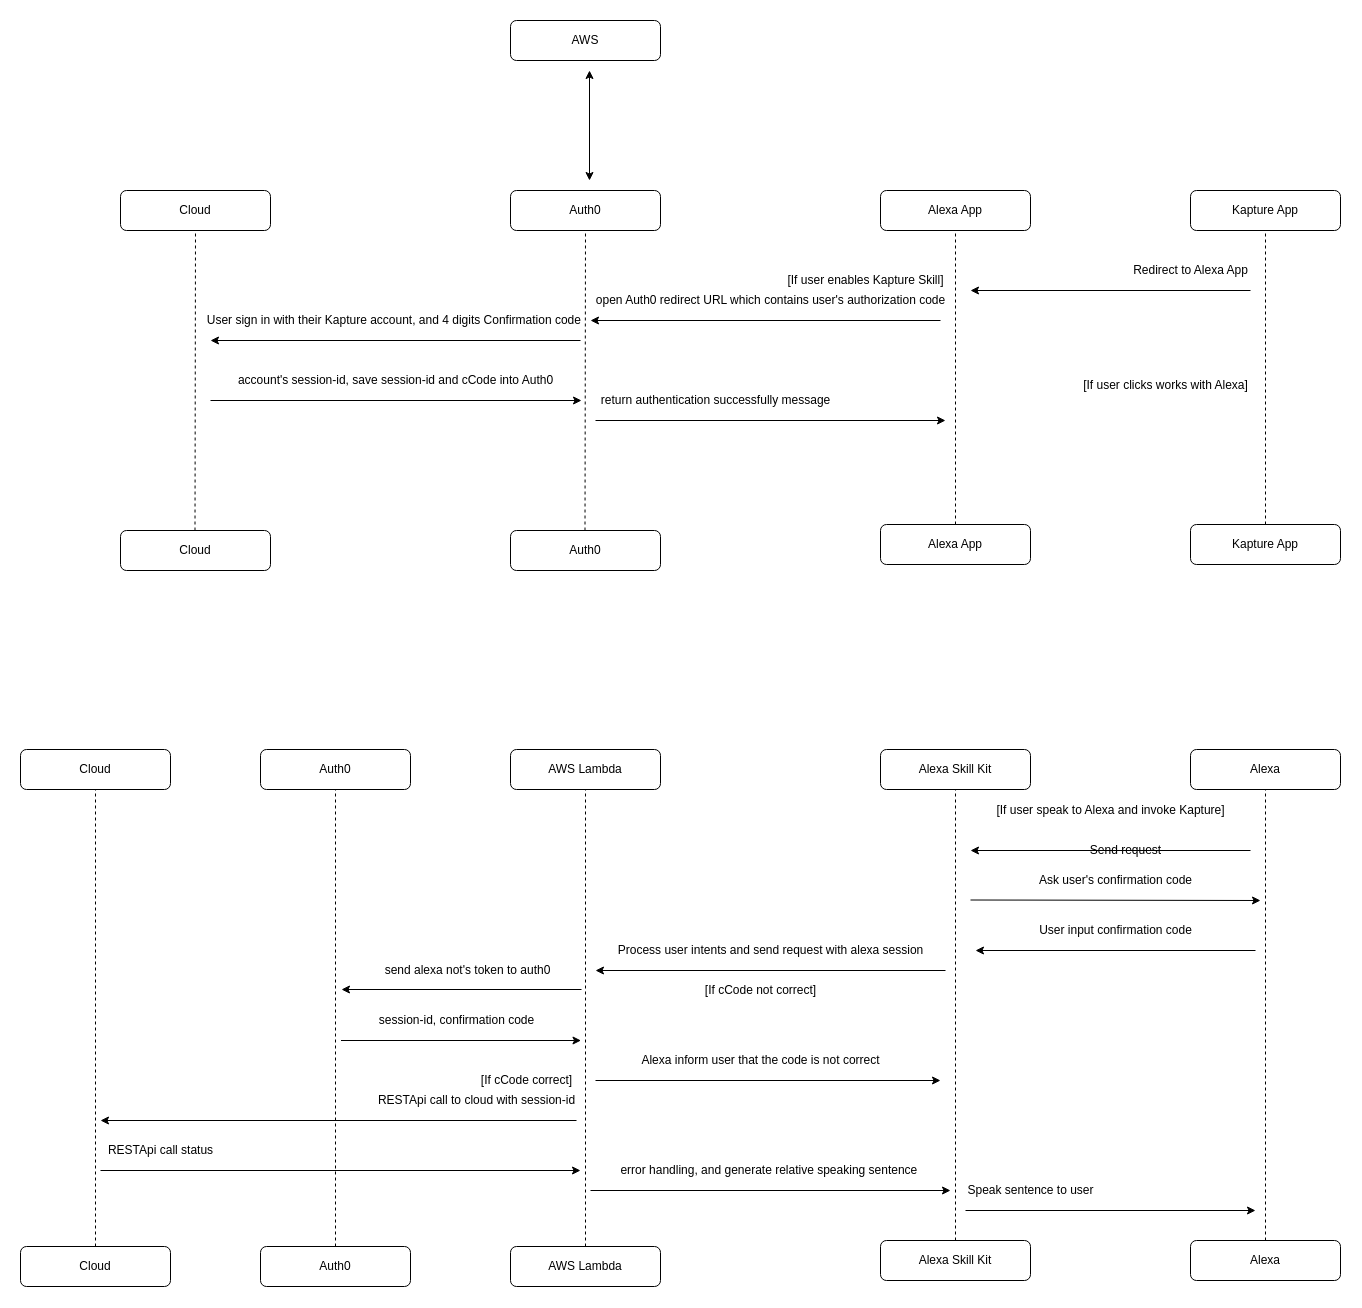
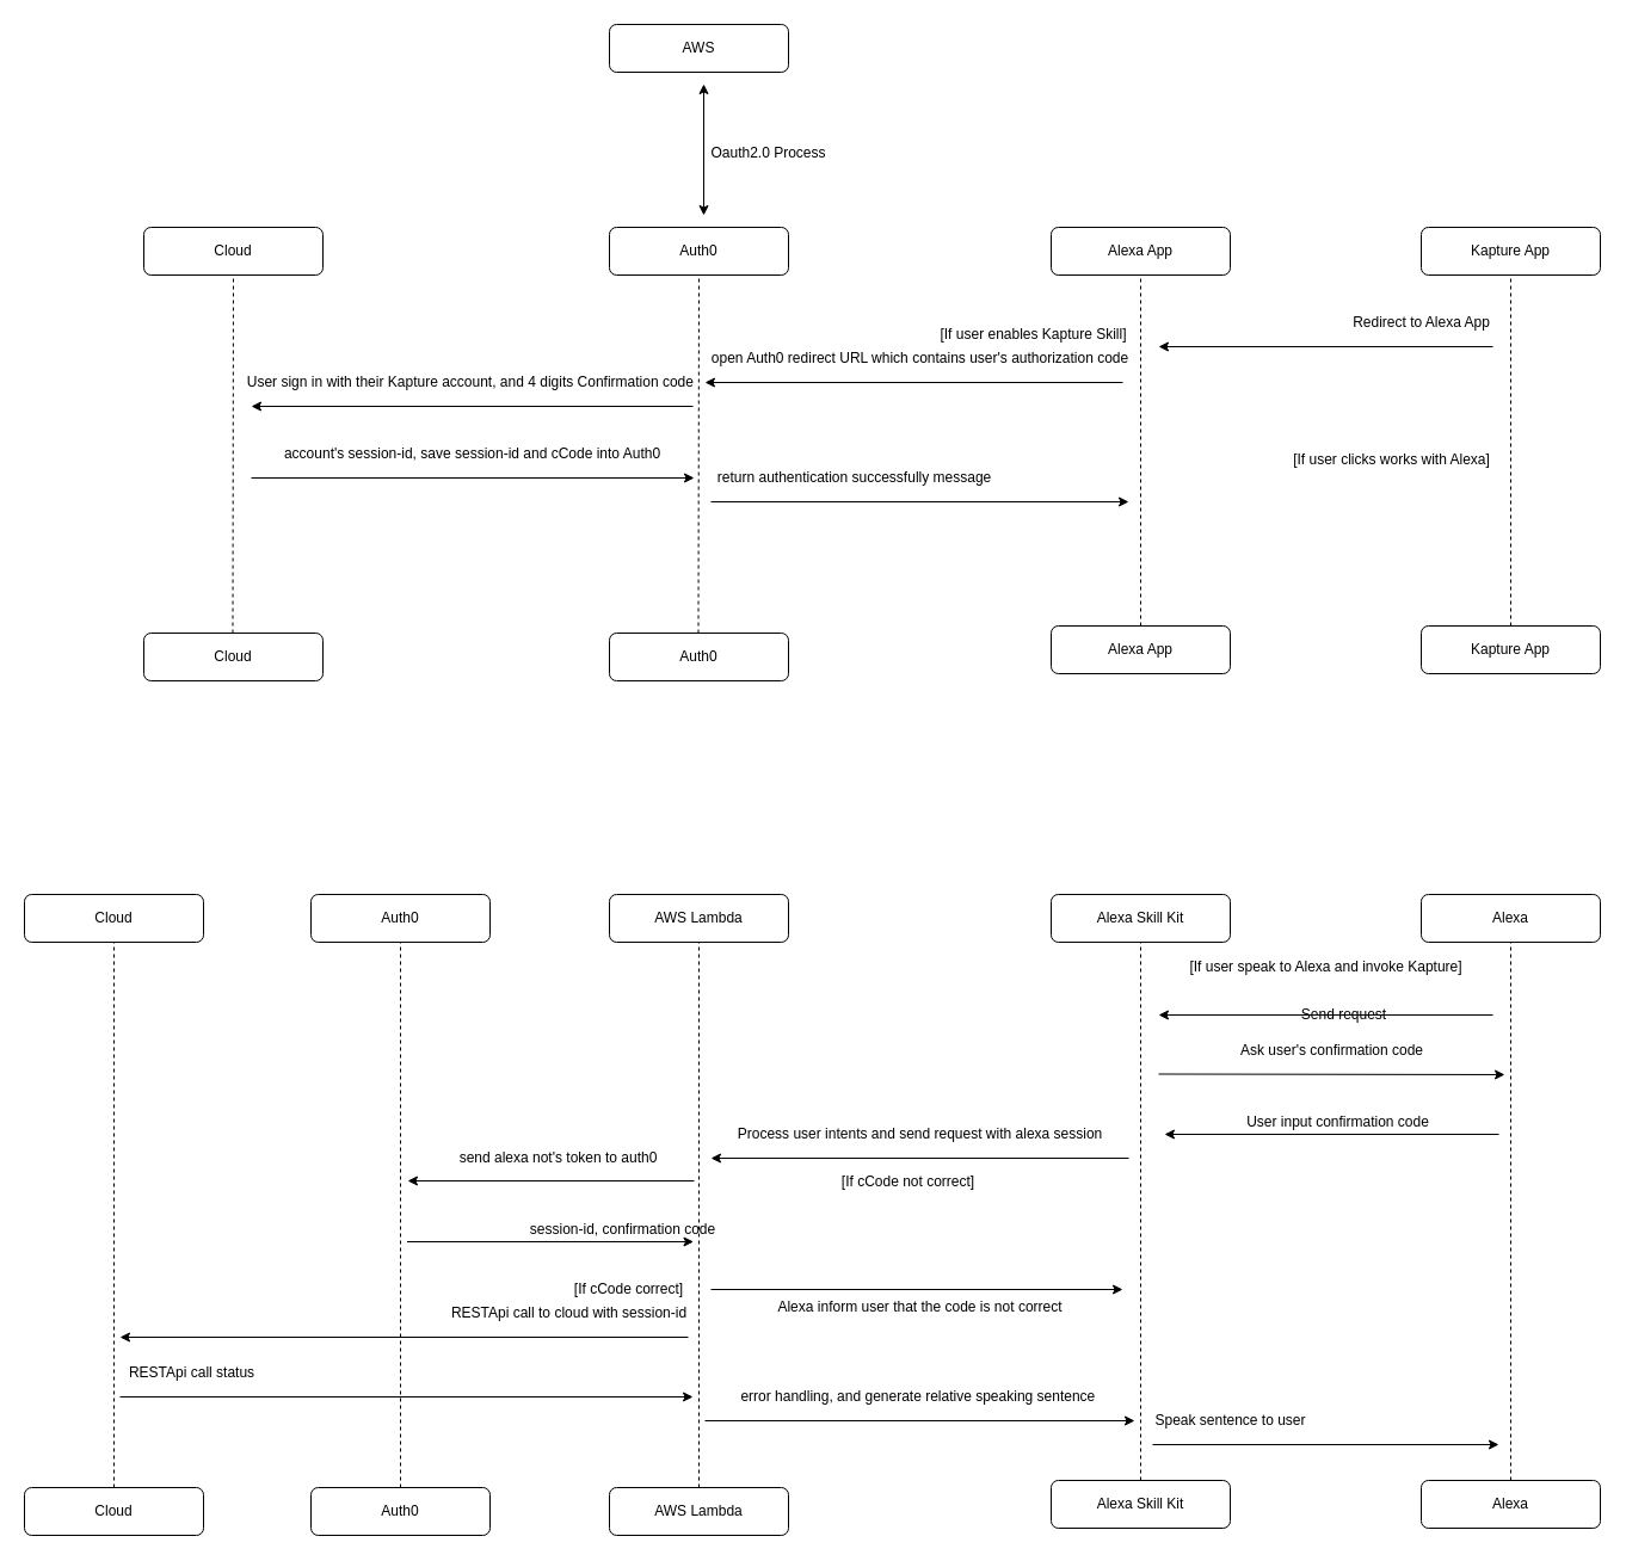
+ <mxCell id="68" value="Oauth2.0 Process" style="text;html=1;align=center;verticalAlign=middle;resizable=0;points=[];autosize=1;" vertex="1" parent="1"><mxGeometry x="588" y="118" width="110" height="20" as="geometry" /></mxCell>
- <mxCell id="54" value="User input confirmation code" style="text;html=1;align=center;verticalAlign=middle;resizable=0;points=[];autosize=1;" vertex="1" parent="1"><mxGeometry x="1030" y="920" width="170" height="20" as="geometry" /></mxCell>
+ <mxCell id="54" value="User input confirmation code" style="text;html=1;align=center;verticalAlign=middle;resizable=0;points=[];autosize=1;" vertex="1" parent="1"><mxGeometry x="1035" y="930" width="170" height="20" as="geometry" /></mxCell>
- <mxCell id="46" value="session-id, confirmation code" style="text;html=1;align=center;verticalAlign=middle;resizable=0;points=[];autosize=1;" vertex="1" parent="1"><mxGeometry x="371" y="1010" width="170" height="20" as="geometry" /></mxCell>
+ <mxCell id="46" value="session-id, confirmation code" style="text;html=1;align=center;verticalAlign=middle;resizable=0;points=[];autosize=1;" vertex="1" parent="1"><mxGeometry x="436" y="1020" width="170" height="20" as="geometry" /></mxCell>
- <mxCell id="44" value="Alexa inform user that the code is not correct" style="text;html=1;align=center;verticalAlign=middle;resizable=0;points=[];autosize=1;" vertex="1" parent="1"><mxGeometry x="635" y="1050" width="250" height="20" as="geometry" /></mxCell>
+ <mxCell id="44" value="Alexa inform user that the code is not correct" style="text;html=1;align=center;verticalAlign=middle;resizable=0;points=[];autosize=1;" vertex="1" parent="1"><mxGeometry x="645" y="1085" width="250" height="20" as="geometry" /></mxCell>
